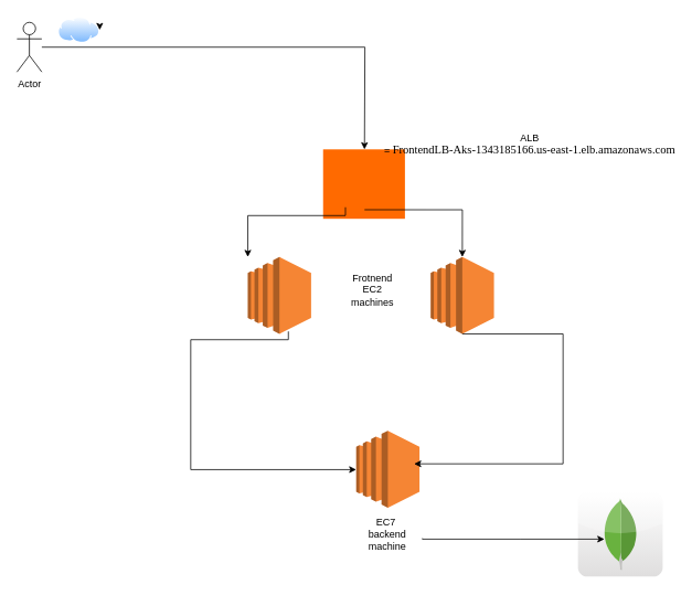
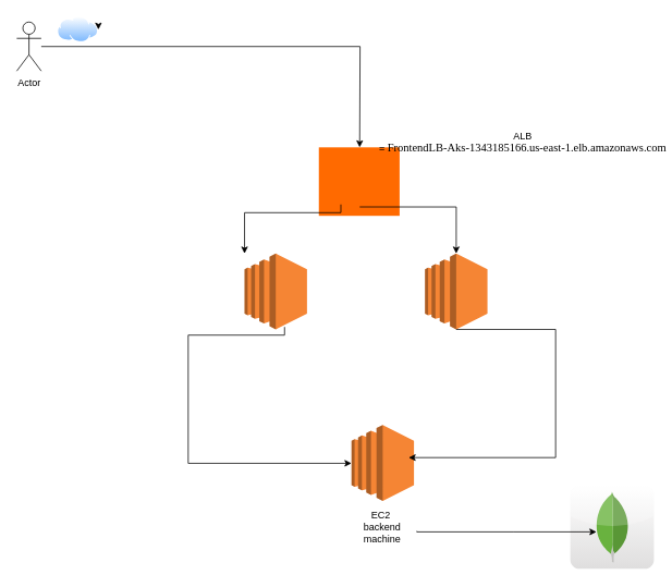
- <mxCell id="16" value="Frotnend EC2 machines&lt;div&gt;&lt;br&gt;&lt;/div&gt;" style="text;html=1;align=center;verticalAlign=middle;whiteSpace=wrap;rounded=0;" vertex="1" parent="1"><mxGeometry x="420" y="341.5" width="60" height="30" as="geometry" /></mxCell>
- <mxCell id="17" value="EC7&amp;nbsp;&lt;div&gt;backend machine&lt;/div&gt;" style="text;html=1;align=center;verticalAlign=middle;whiteSpace=wrap;rounded=0;" vertex="1" parent="1"><mxGeometry x="438.25" y="630" width="60" height="30" as="geometry" /></mxCell>
+ <mxCell id="17" value="EC2&amp;nbsp;&lt;div&gt;backend machine&lt;/div&gt;" style="text;html=1;align=center;verticalAlign=middle;whiteSpace=wrap;rounded=0;" vertex="1" parent="1"><mxGeometry x="438.25" y="630" width="60" height="30" as="geometry" /></mxCell>
